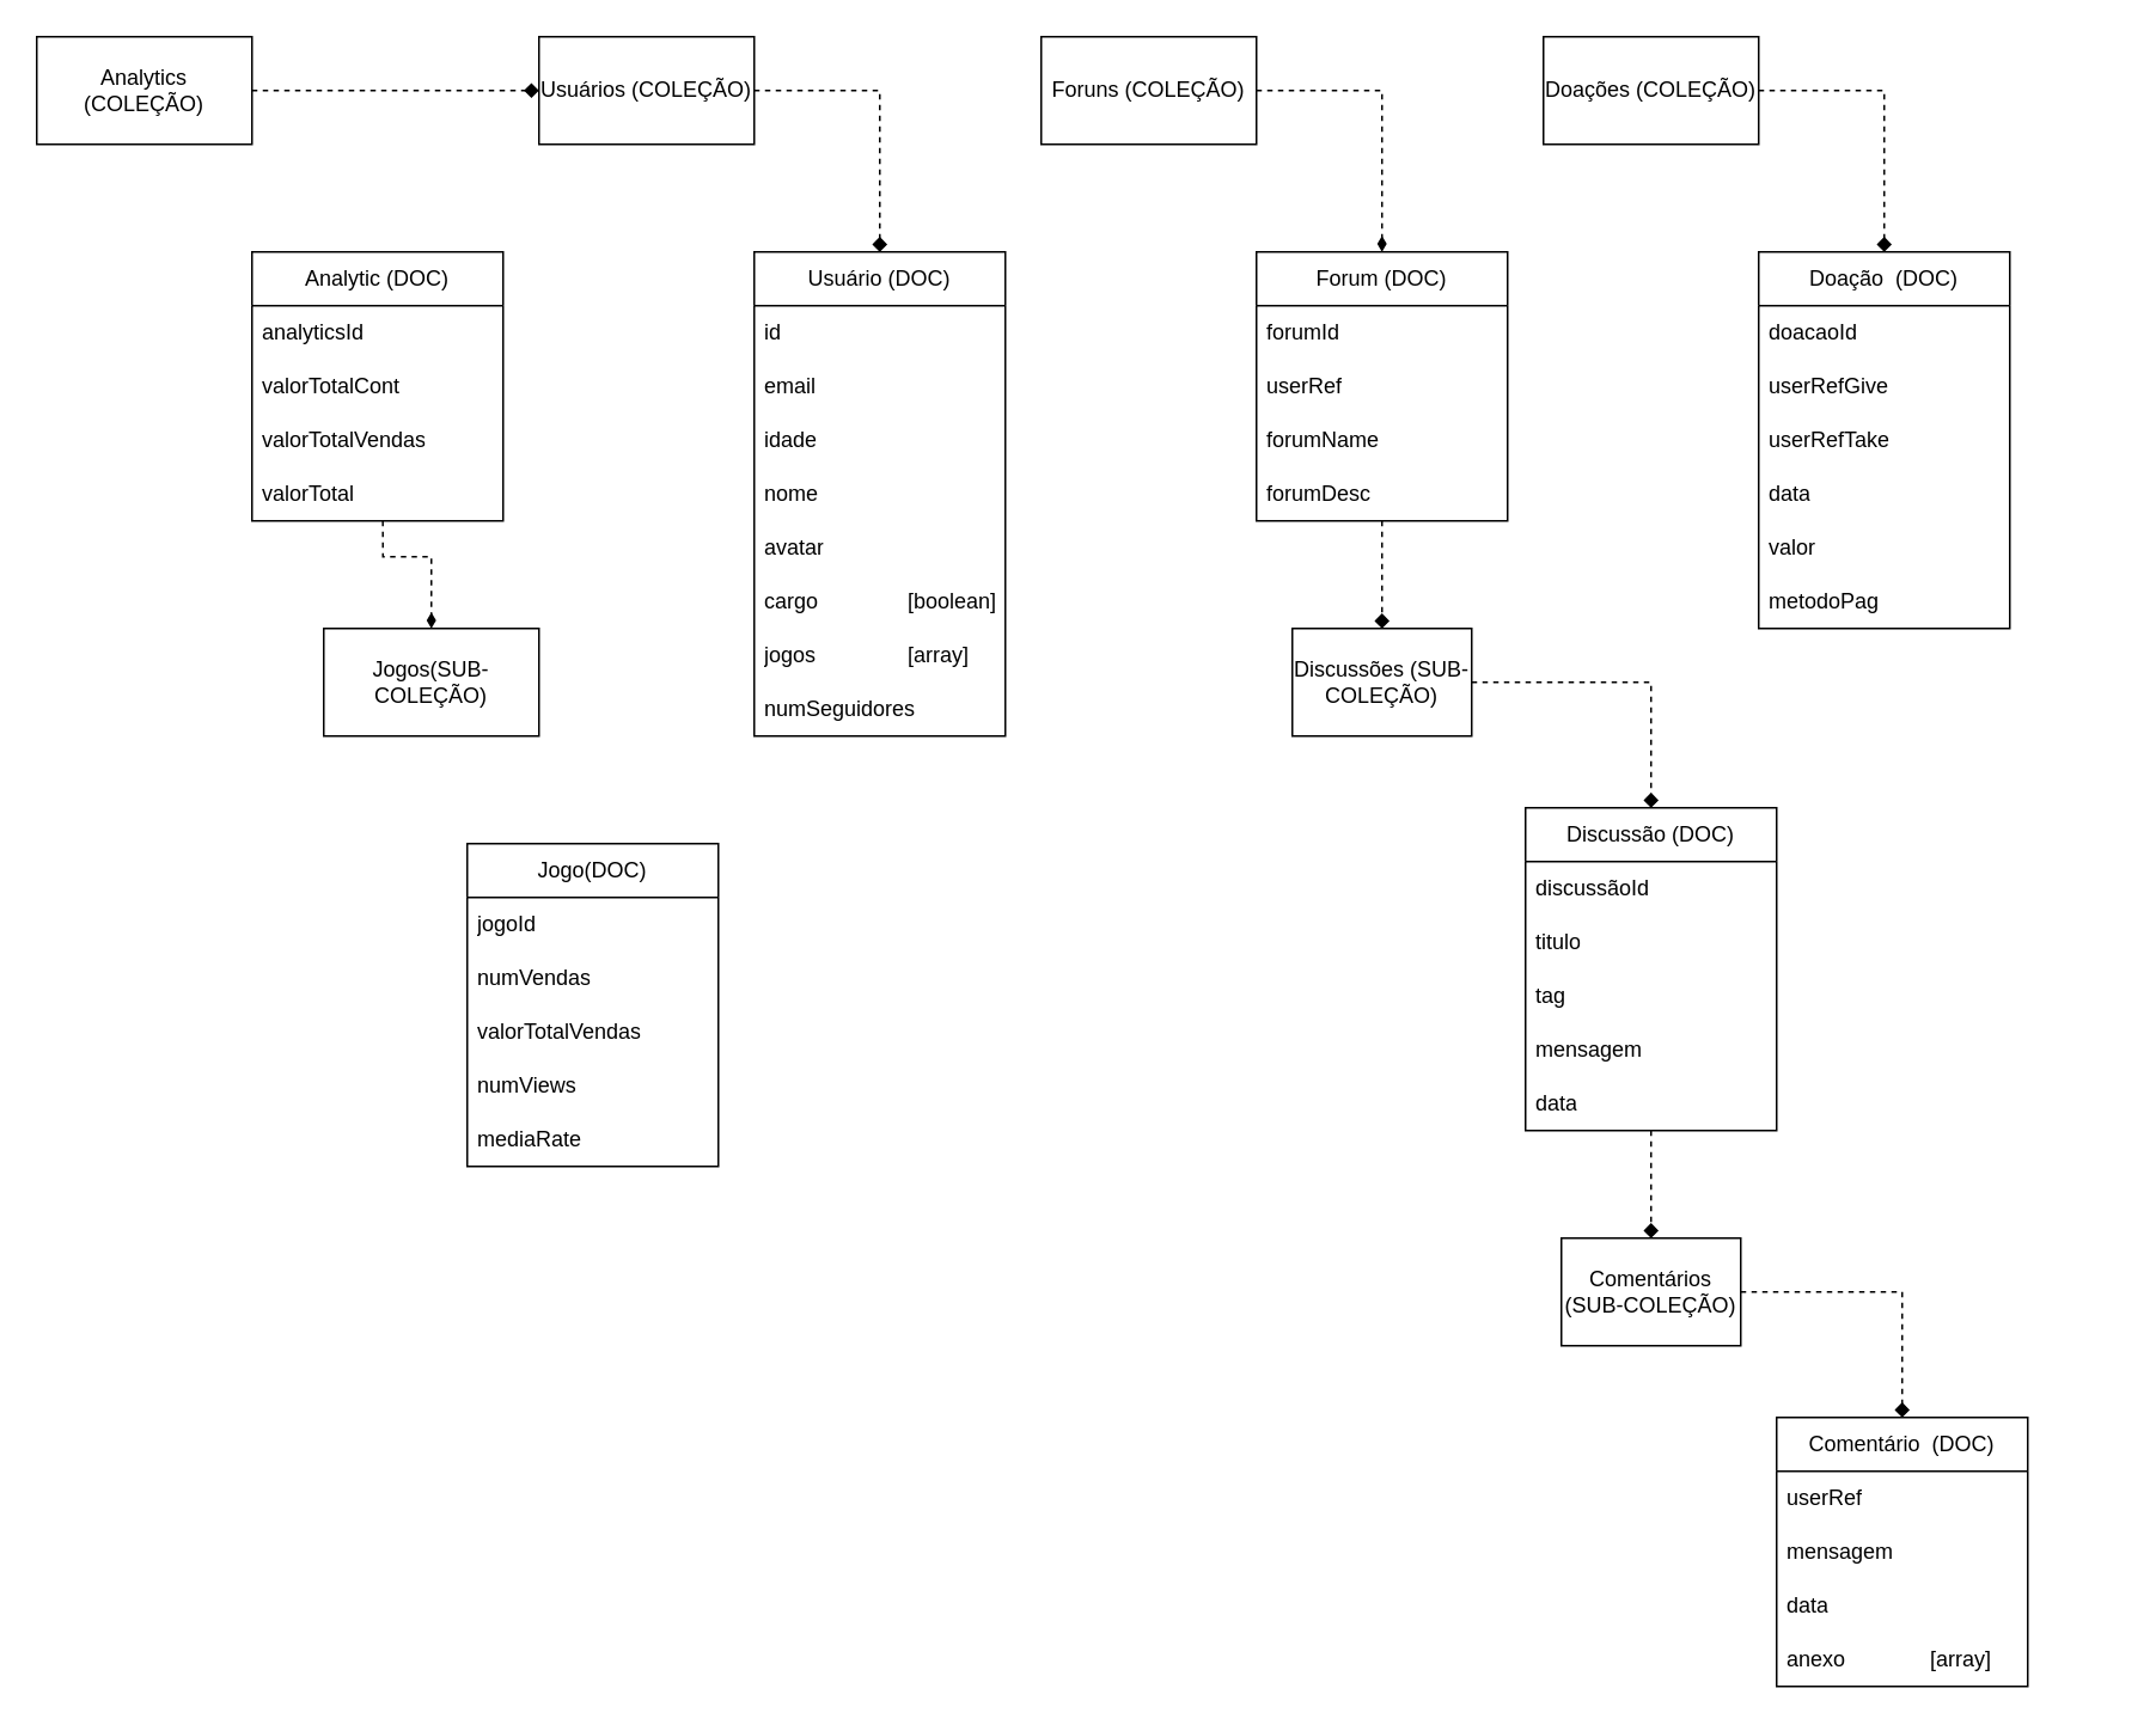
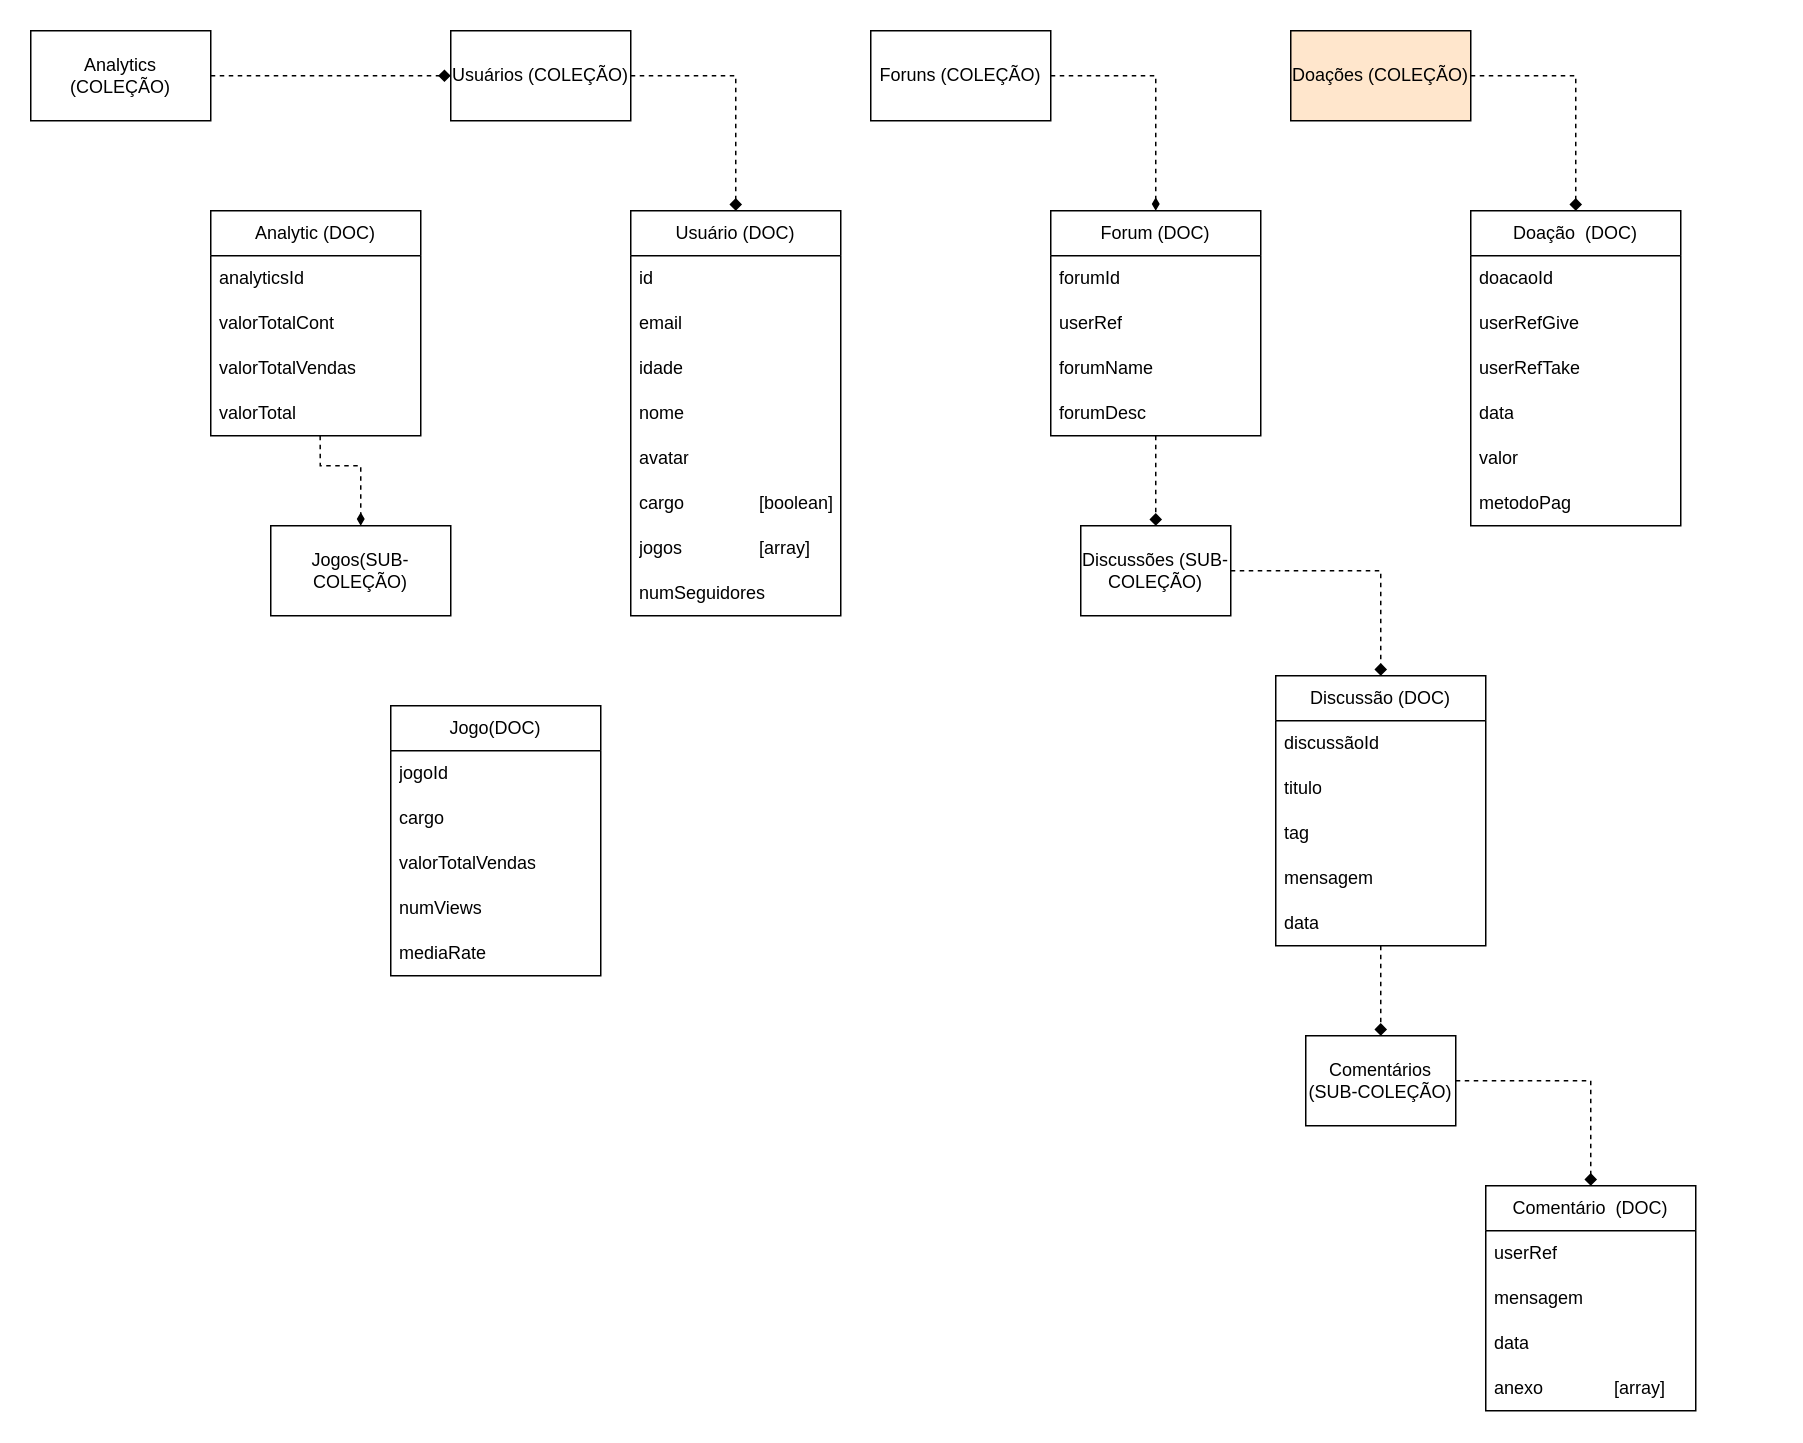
- <mxCell id="46" value="Doações (COLEÇÃO)" style="rounded=0;whiteSpace=wrap;html=1;" parent="1" vertex="1"><mxGeometry x="860" y="20" width="120" height="60" as="geometry" /></mxCell>
+ <mxCell id="46" value="Doações (COLEÇÃO)" style="rounded=0;whiteSpace=wrap;html=1;fillColor=#ffe6cc;" parent="1" vertex="1"><mxGeometry x="860" y="20" width="120" height="60" as="geometry" /></mxCell>
- <mxCell id="56" value="numVendas" style="text;strokeColor=none;fillColor=none;align=left;verticalAlign=middle;spacingLeft=4;spacingRight=4;overflow=hidden;points=[[0,0.5],[1,0.5]];portConstraint=eastwest;rotatable=0;whiteSpace=wrap;html=1;" parent="54" vertex="1"><mxGeometry y="60" width="140" height="30" as="geometry" /></mxCell>
+ <mxCell id="56" value="cargo" style="text;strokeColor=none;fillColor=none;align=left;verticalAlign=middle;spacingLeft=4;spacingRight=4;overflow=hidden;points=[[0,0.5],[1,0.5]];portConstraint=eastwest;rotatable=0;whiteSpace=wrap;html=1;" parent="54" vertex="1"><mxGeometry y="60" width="140" height="30" as="geometry" /></mxCell>
